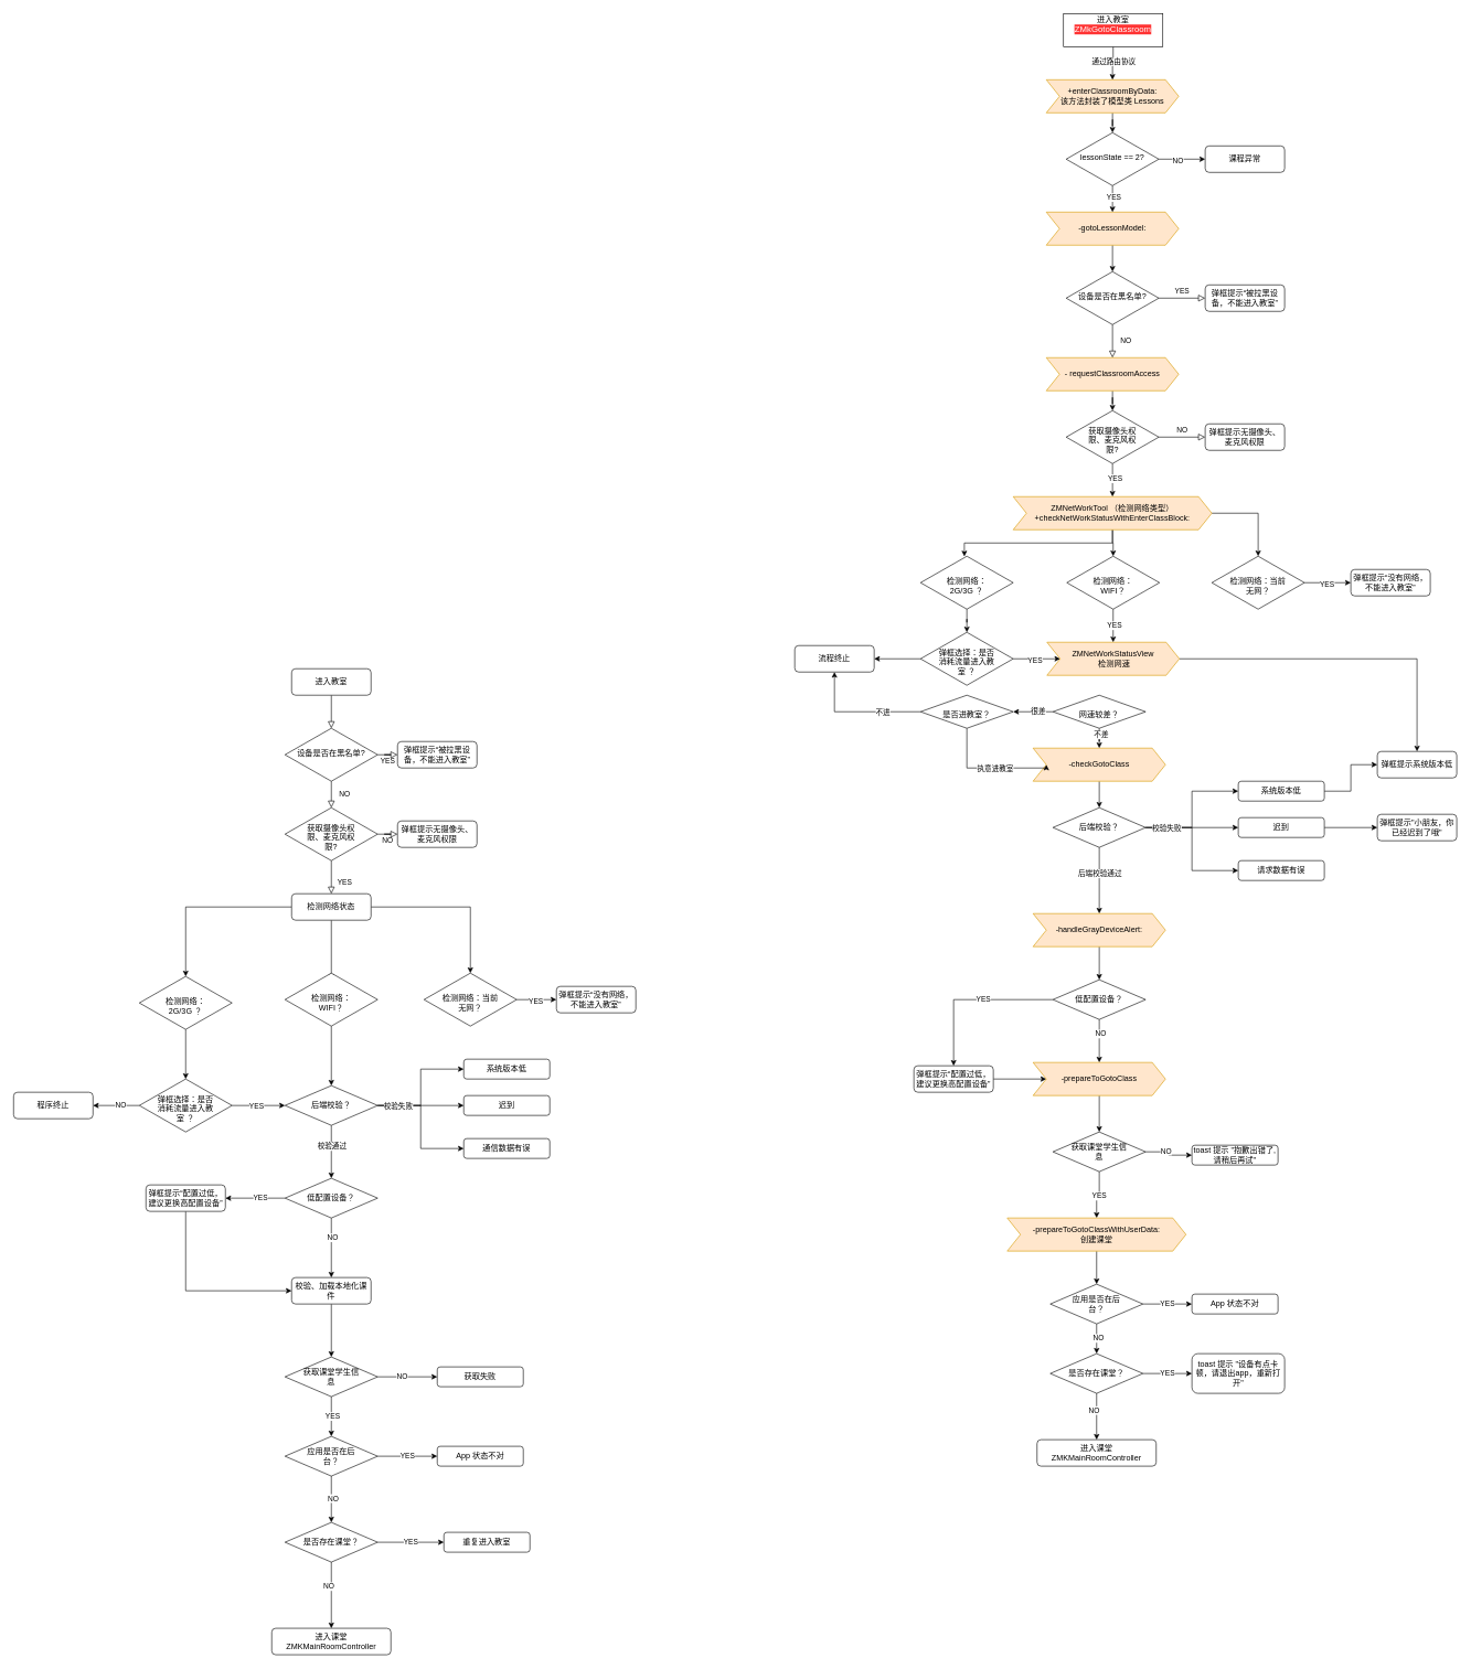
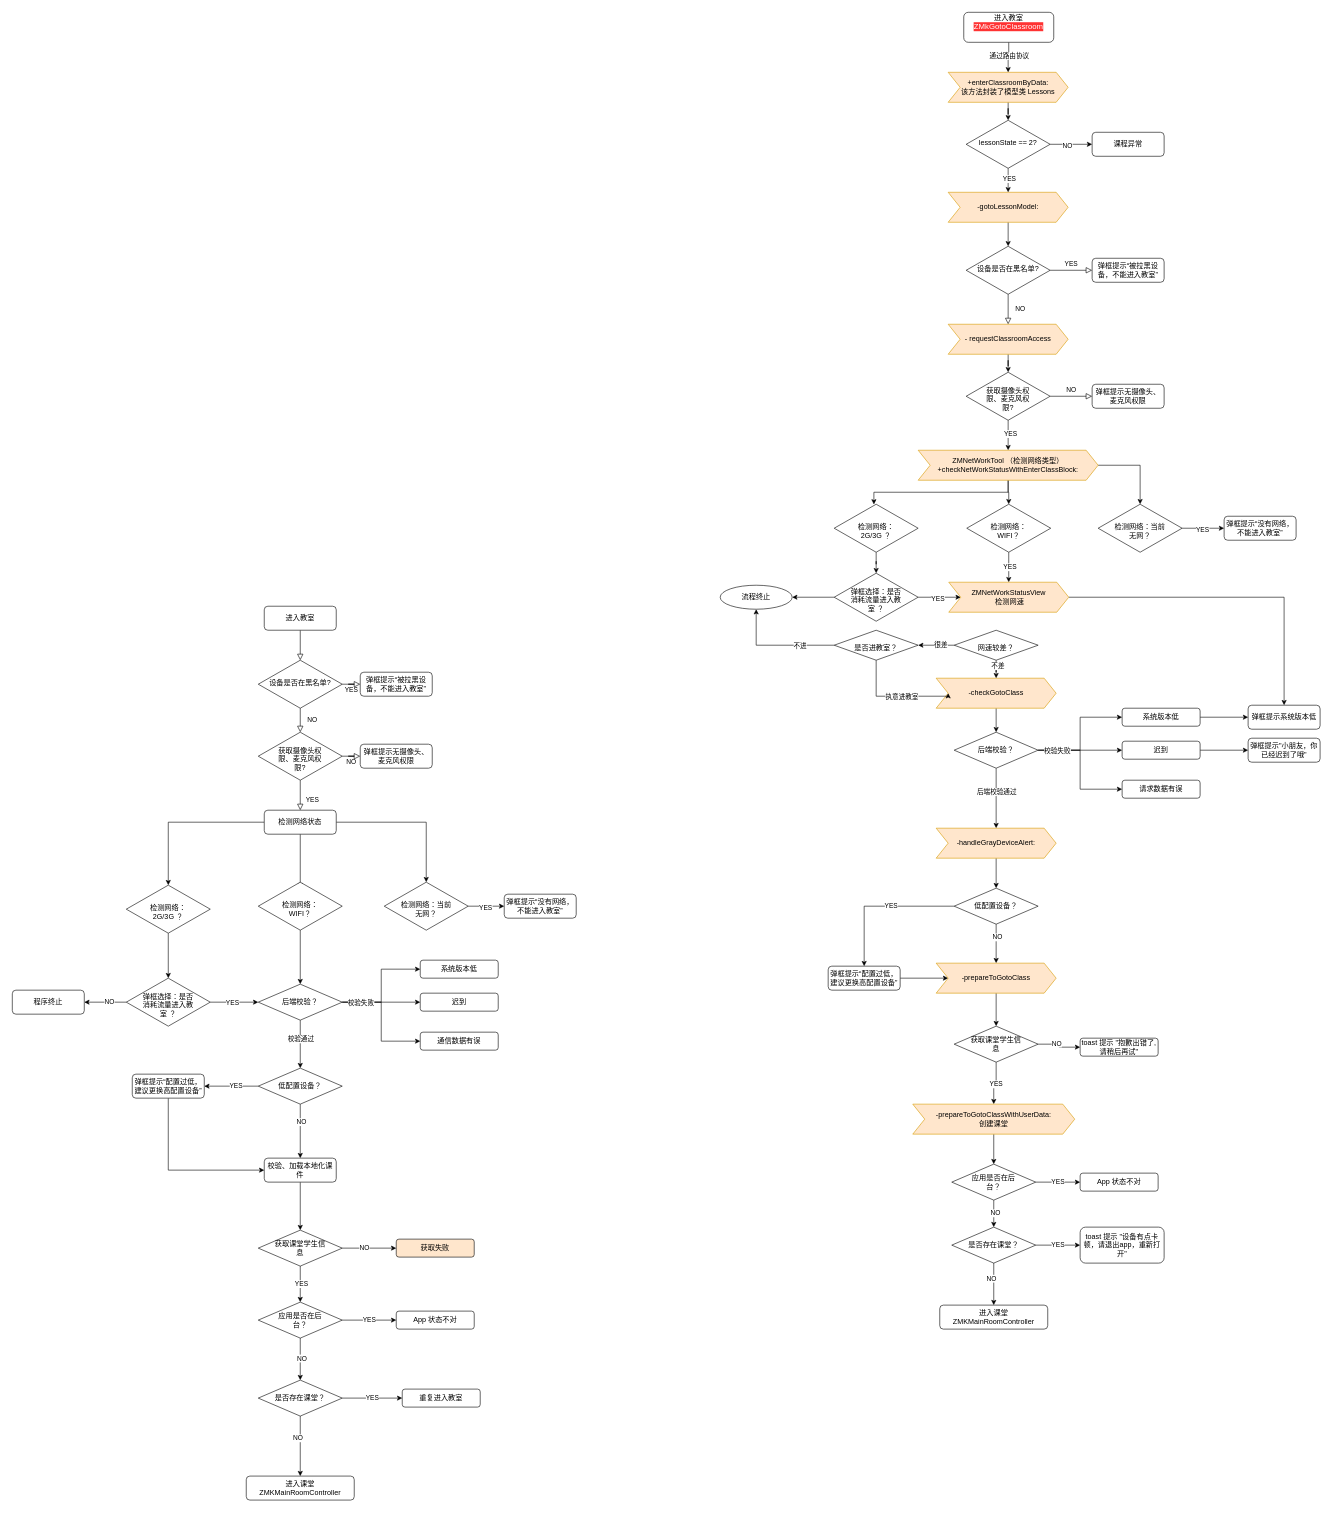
- <mxCell id="68" value="进入教室&lt;br&gt;&lt;div style=&quot;font-size: 13px&quot;&gt;&lt;font style=&quot;font-size: 13px ; background-color: rgb(255 , 51 , 51)&quot; color=&quot;#ffffff&quot;&gt;ZMkGotoClassroom&lt;/font&gt;&lt;/div&gt;&lt;div style=&quot;font-size: 13px&quot;&gt;&lt;span style=&quot;background-color: rgb(230 , 255 , 204)&quot;&gt;&lt;br&gt;&lt;/span&gt;&lt;/div&gt;" style="whiteSpace=wrap;html=1;fontSize=12;glass=0;strokeWidth=1;shadow=0;rounded=0;" vertex="1" parent="1"><mxGeometry x="1606" y="20" width="150" height="50" as="geometry" /></mxCell>
+ <mxCell id="68" value="进入教室&lt;br&gt;&lt;div style=&quot;font-size: 13px&quot;&gt;&lt;font style=&quot;font-size: 13px ; background-color: rgb(255 , 51 , 51)&quot; color=&quot;#ffffff&quot;&gt;ZMkGotoClassroom&lt;/font&gt;&lt;/div&gt;&lt;div style=&quot;font-size: 13px&quot;&gt;&lt;span style=&quot;background-color: rgb(230 , 255 , 204)&quot;&gt;&lt;br&gt;&lt;/span&gt;&lt;/div&gt;" style="rounded=1;whiteSpace=wrap;html=1;fontSize=12;glass=0;strokeWidth=1;shadow=0;" vertex="1" parent="1"><mxGeometry x="1606" y="20" width="150" height="50" as="geometry" /></mxCell>
- <mxCell id="88" value="流程终止" style="rounded=1;whiteSpace=wrap;html=1;fontSize=12;glass=0;strokeWidth=1;shadow=0;" vertex="1" parent="1"><mxGeometry x="1200" y="975" width="120" height="40" as="geometry" /></mxCell>
+ <mxCell id="88" value="流程终止" style="ellipse;whiteSpace=wrap;html=1;fontSize=12;glass=0;strokeWidth=1;shadow=0;" vertex="1" parent="1"><mxGeometry x="1200" y="975" width="120" height="40" as="geometry" /></mxCell>
- <mxCell id="131" value="弹框提示系统版本低" style="rounded=1;whiteSpace=wrap;html=1;fontSize=12;glass=0;strokeWidth=1;shadow=0;" vertex="1" parent="1"><mxGeometry x="2080" y="1135" width="120" height="40" as="geometry" /></mxCell>
+ <mxCell id="131" value="弹框提示系统版本低" style="rounded=1;whiteSpace=wrap;html=1;fontSize=12;glass=0;strokeWidth=1;shadow=0;" vertex="1" parent="1"><mxGeometry x="2080" y="1175" width="120" height="40" as="geometry" /></mxCell>
- <mxCell id="55" value="获取失败" style="rounded=1;whiteSpace=wrap;html=1;fontSize=12;glass=0;strokeWidth=1;shadow=0;" parent="1" vertex="1"><mxGeometry x="660" y="2065" width="130" height="30" as="geometry" /></mxCell>
+ <mxCell id="55" value="获取失败" style="rounded=1;whiteSpace=wrap;html=1;fontSize=12;glass=0;strokeWidth=1;shadow=0;fillColor=#ffe6cc;" parent="1" vertex="1"><mxGeometry x="660" y="2065" width="130" height="30" as="geometry" /></mxCell>
